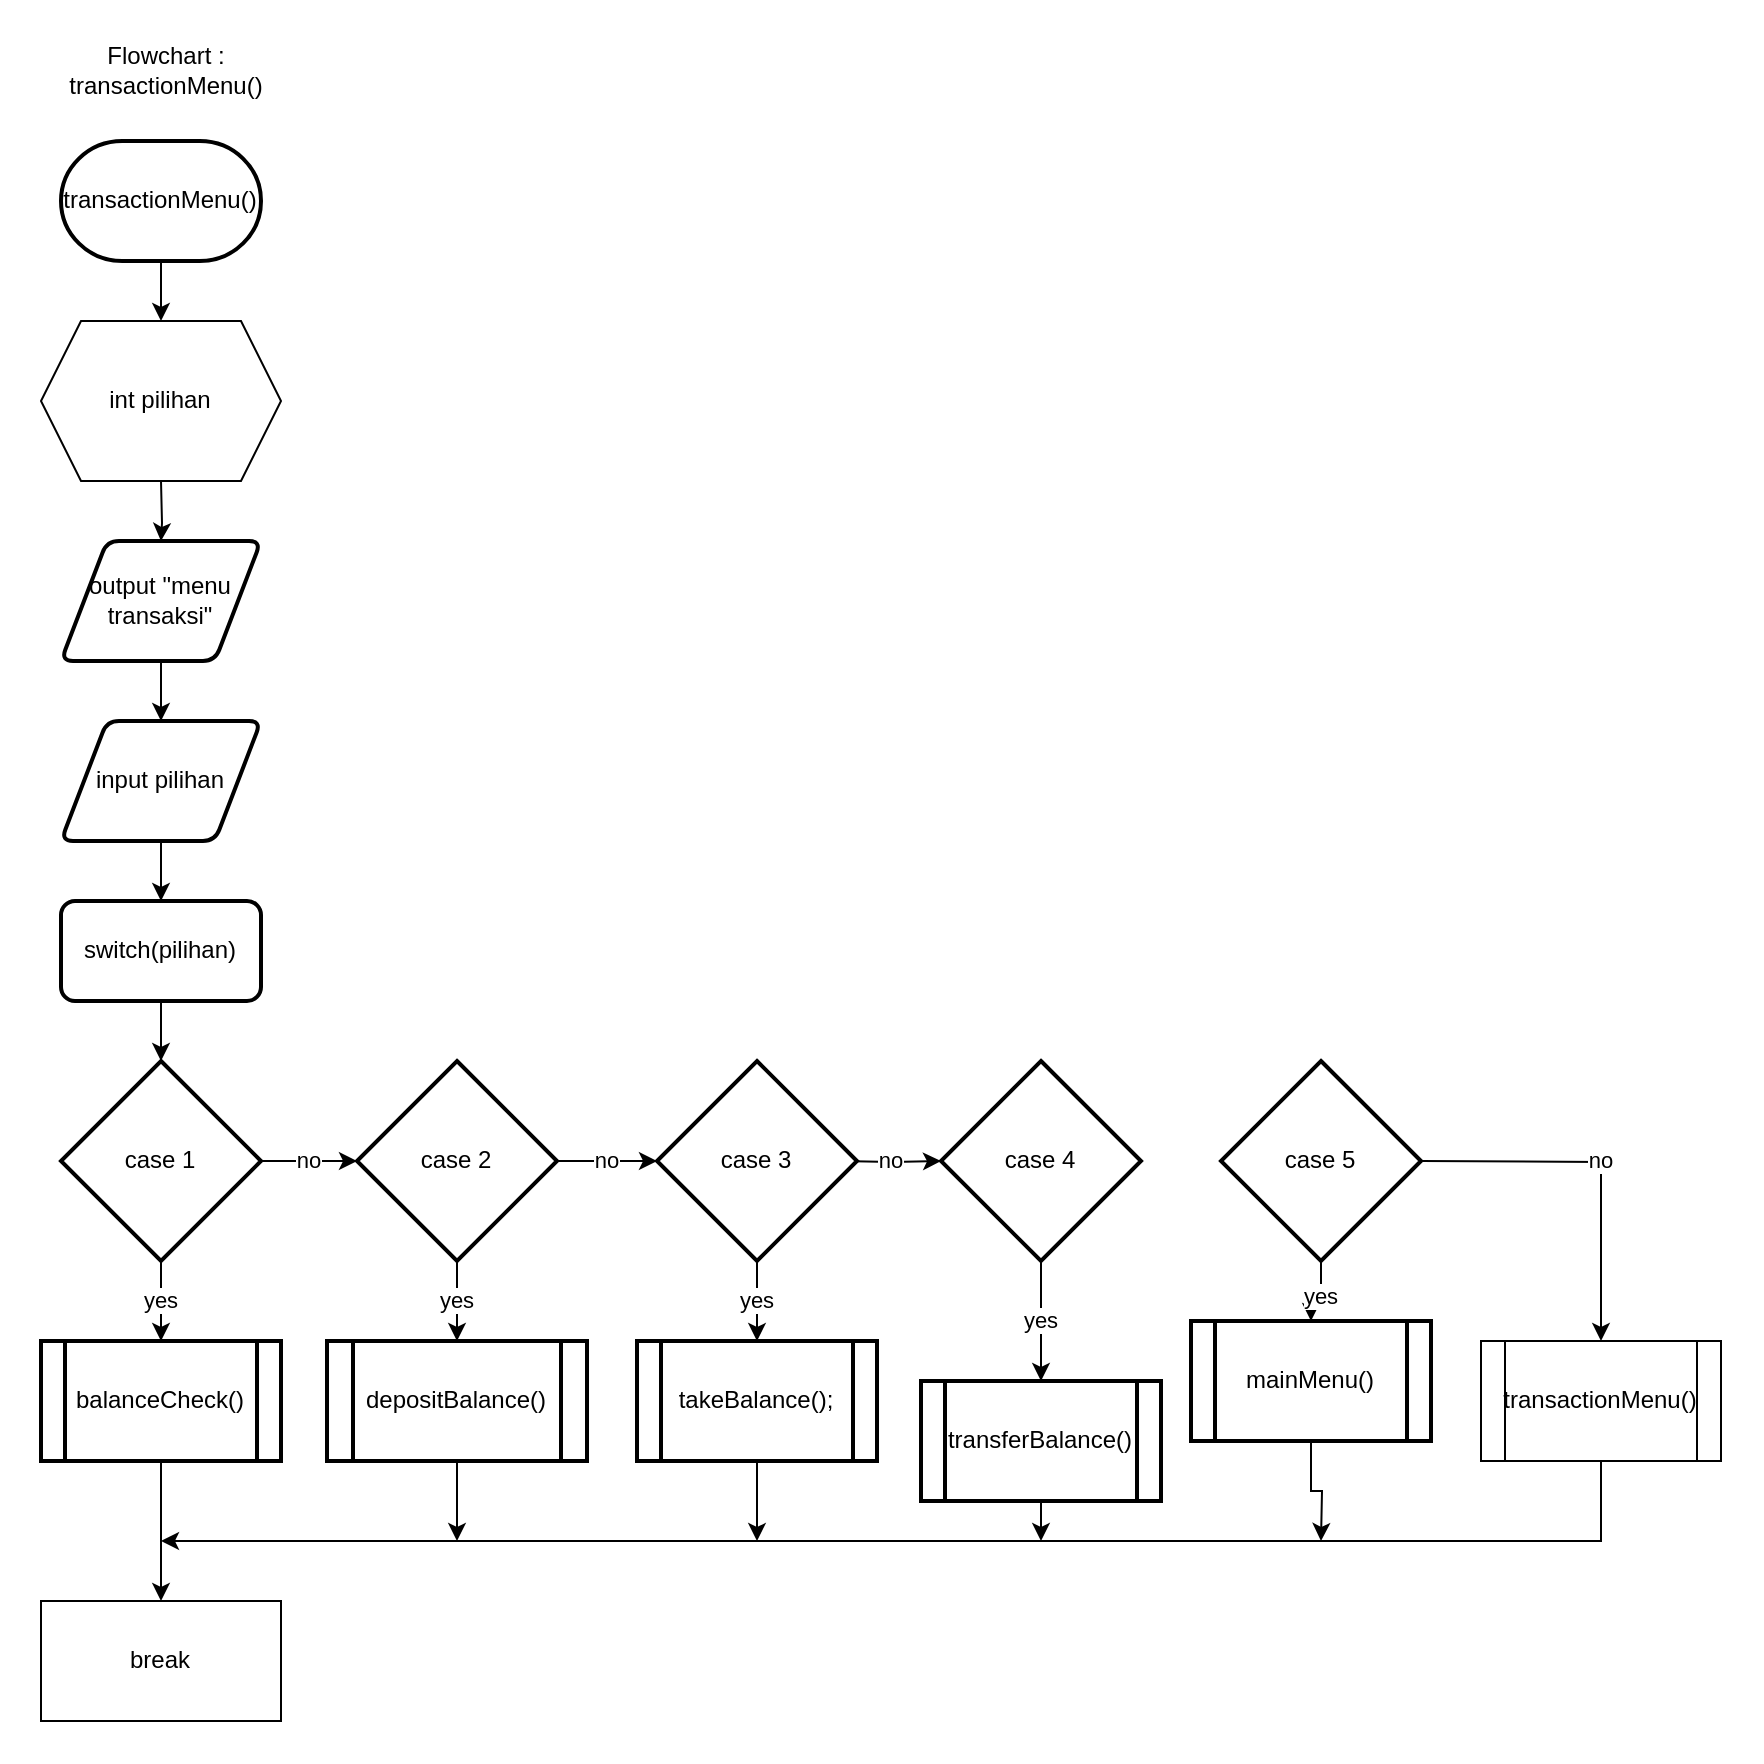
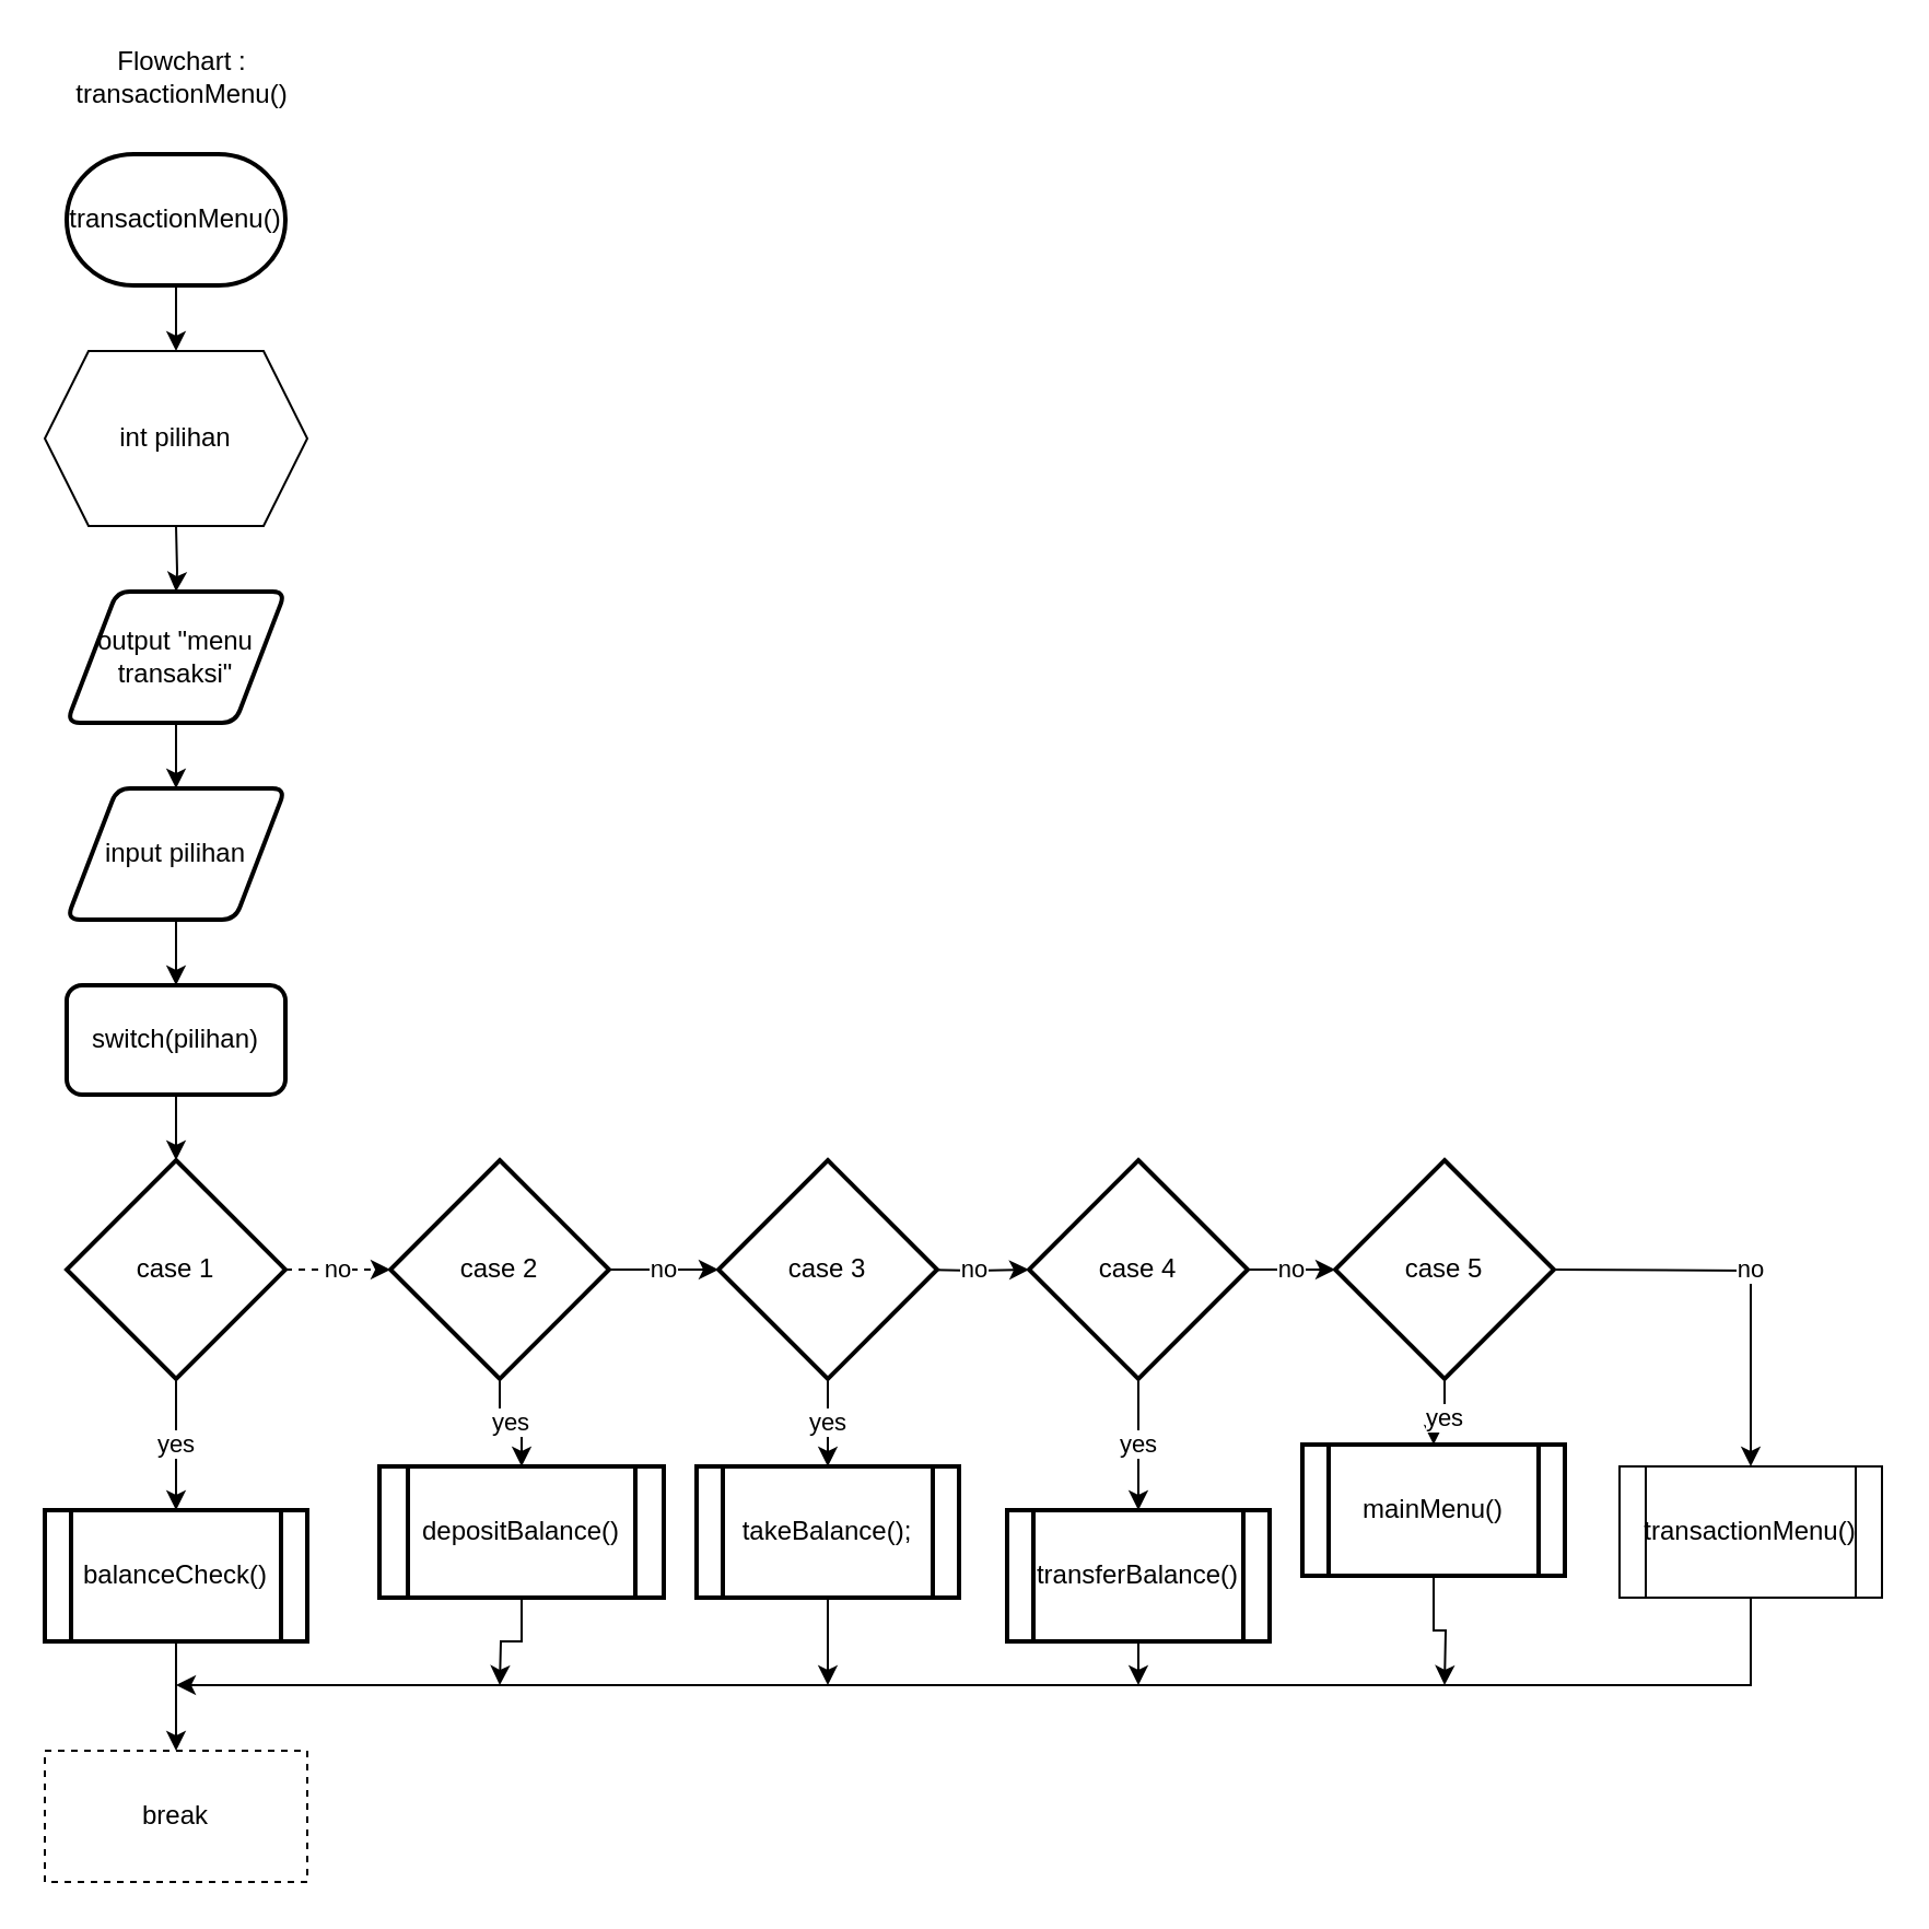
- <mxCell id="10" value="no" style="edgeStyle=orthogonalEdgeStyle;rounded=0;orthogonalLoop=1;jettySize=auto;html=1;" parent="1" source="12" target="15" edge="1"><mxGeometry relative="1" as="geometry" /></mxCell>
+ <mxCell id="10" value="no" style="edgeStyle=orthogonalEdgeStyle;rounded=0;orthogonalLoop=1;jettySize=auto;html=1;dashed=1;" parent="1" source="12" target="15" edge="1"><mxGeometry relative="1" as="geometry" /></mxCell>
+ <mxCell id="24" value="no" style="edgeStyle=orthogonalEdgeStyle;rounded=0;orthogonalLoop=1;jettySize=auto;html=1;" parent="1" source="25" target="29" edge="1"><mxGeometry relative="1" as="geometry" /></mxCell>
- <mxCell id="34" value="balanceCheck()" style="shape=process;whiteSpace=wrap;html=1;backgroundOutline=1;strokeWidth=2;" parent="1" vertex="1"><mxGeometry x="20" y="670" width="120" height="60" as="geometry" /></mxCell>
+ <mxCell id="34" value="balanceCheck()" style="shape=process;whiteSpace=wrap;html=1;backgroundOutline=1;strokeWidth=2;" parent="1" vertex="1"><mxGeometry x="20" y="690" width="120" height="60" as="geometry" /></mxCell>
- <mxCell id="20" value="depositBalance()" style="shape=process;whiteSpace=wrap;html=1;backgroundOutline=1;strokeWidth=2;" parent="1" vertex="1"><mxGeometry x="163" y="670" width="130" height="60" as="geometry" /></mxCell>
+ <mxCell id="20" value="depositBalance()" style="shape=process;whiteSpace=wrap;html=1;backgroundOutline=1;strokeWidth=2;" parent="1" vertex="1"><mxGeometry x="173" y="670" width="130" height="60" as="geometry" /></mxCell>
- <mxCell id="40" value="break" style="rounded=0;whiteSpace=wrap;html=1;" vertex="1" parent="1"><mxGeometry x="20" y="800" width="120" height="60" as="geometry" /></mxCell>
+ <mxCell id="40" value="break" style="rounded=0;whiteSpace=wrap;html=1;dashed=1;" vertex="1" parent="1"><mxGeometry x="20" y="800" width="120" height="60" as="geometry" /></mxCell>
